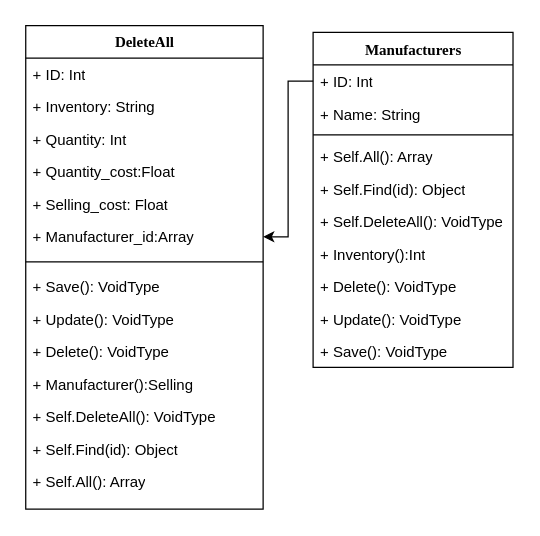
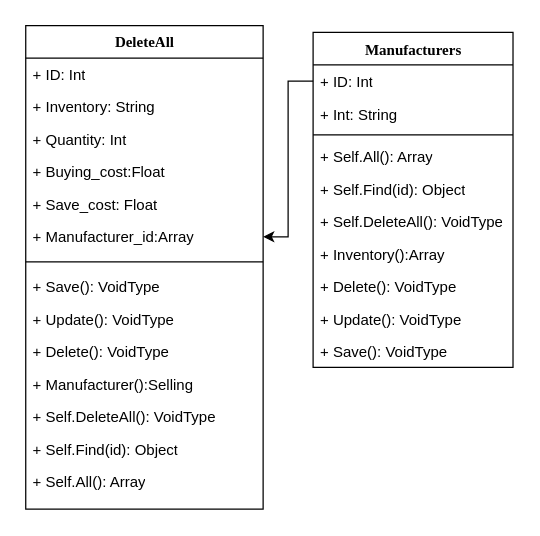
- <mxCell id="19" value="+ Name: String" style="text;html=1;strokeColor=none;fillColor=none;align=left;verticalAlign=top;spacingLeft=4;spacingRight=4;whiteSpace=wrap;overflow=hidden;rotatable=0;points=[[0,0.5],[1,0.5]];portConstraint=eastwest;" parent="17" vertex="1"><mxGeometry y="52" width="160" height="26" as="geometry" /></mxCell>
+ <mxCell id="19" value="+ Int: String" style="text;html=1;strokeColor=none;fillColor=none;align=left;verticalAlign=top;spacingLeft=4;spacingRight=4;whiteSpace=wrap;overflow=hidden;rotatable=0;points=[[0,0.5],[1,0.5]];portConstraint=eastwest;" parent="17" vertex="1"><mxGeometry y="52" width="160" height="26" as="geometry" /></mxCell>
- <mxCell id="6" value="+ Quantity_cost:Float" style="text;html=1;strokeColor=none;fillColor=none;align=left;verticalAlign=top;spacingLeft=4;spacingRight=4;whiteSpace=wrap;overflow=hidden;rotatable=0;points=[[0,0.5],[1,0.5]];portConstraint=eastwest;" parent="2" vertex="1"><mxGeometry y="104" width="190" height="26" as="geometry" /></mxCell>
+ <mxCell id="6" value="+ Buying_cost:Float" style="text;html=1;strokeColor=none;fillColor=none;align=left;verticalAlign=top;spacingLeft=4;spacingRight=4;whiteSpace=wrap;overflow=hidden;rotatable=0;points=[[0,0.5],[1,0.5]];portConstraint=eastwest;" parent="2" vertex="1"><mxGeometry y="104" width="190" height="26" as="geometry" /></mxCell>
- <mxCell id="7" value="+ Selling_cost: Float&lt;br&gt;" style="text;html=1;strokeColor=none;fillColor=none;align=left;verticalAlign=top;spacingLeft=4;spacingRight=4;whiteSpace=wrap;overflow=hidden;rotatable=0;points=[[0,0.5],[1,0.5]];portConstraint=eastwest;" parent="2" vertex="1"><mxGeometry y="130" width="190" height="26" as="geometry" /></mxCell>
+ <mxCell id="7" value="+ Save_cost: Float&lt;br&gt;" style="text;html=1;strokeColor=none;fillColor=none;align=left;verticalAlign=top;spacingLeft=4;spacingRight=4;whiteSpace=wrap;overflow=hidden;rotatable=0;points=[[0,0.5],[1,0.5]];portConstraint=eastwest;" parent="2" vertex="1"><mxGeometry y="130" width="190" height="26" as="geometry" /></mxCell>
- <mxCell id="24" value="+ Inventory():Int&lt;br&gt;" style="text;html=1;strokeColor=none;fillColor=none;align=left;verticalAlign=top;spacingLeft=4;spacingRight=4;whiteSpace=wrap;overflow=hidden;rotatable=0;points=[[0,0.5],[1,0.5]];portConstraint=eastwest;" vertex="1" parent="17"><mxGeometry y="164" width="160" height="26" as="geometry" /></mxCell>
+ <mxCell id="24" value="+ Inventory():Array&lt;br&gt;" style="text;html=1;strokeColor=none;fillColor=none;align=left;verticalAlign=top;spacingLeft=4;spacingRight=4;whiteSpace=wrap;overflow=hidden;rotatable=0;points=[[0,0.5],[1,0.5]];portConstraint=eastwest;" vertex="1" parent="17"><mxGeometry y="164" width="160" height="26" as="geometry" /></mxCell>
